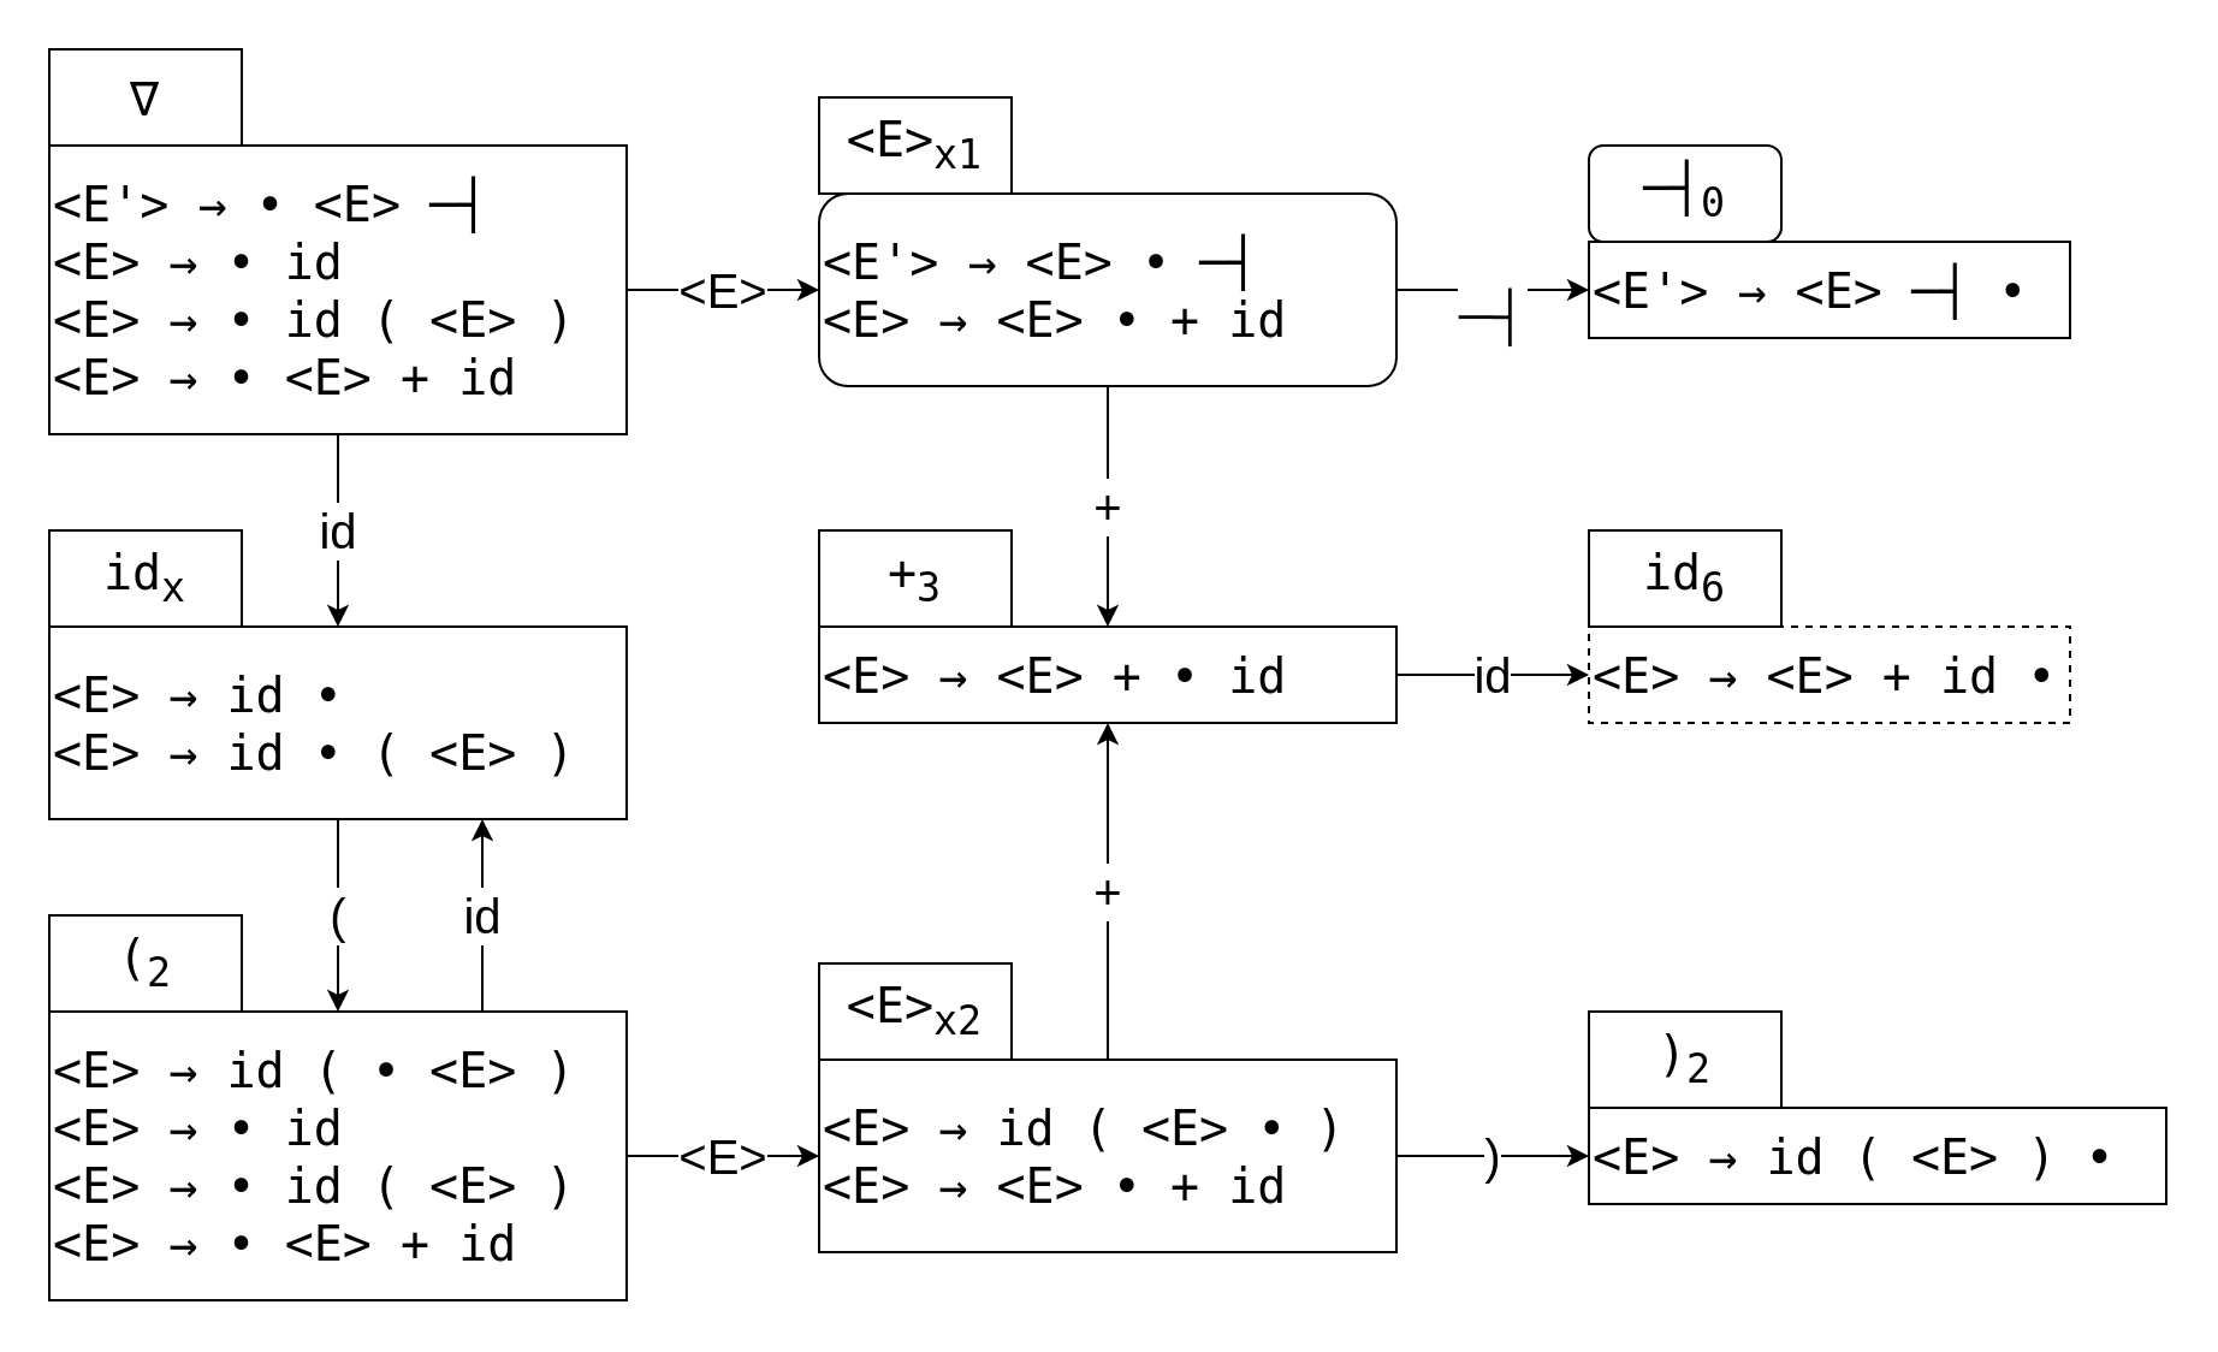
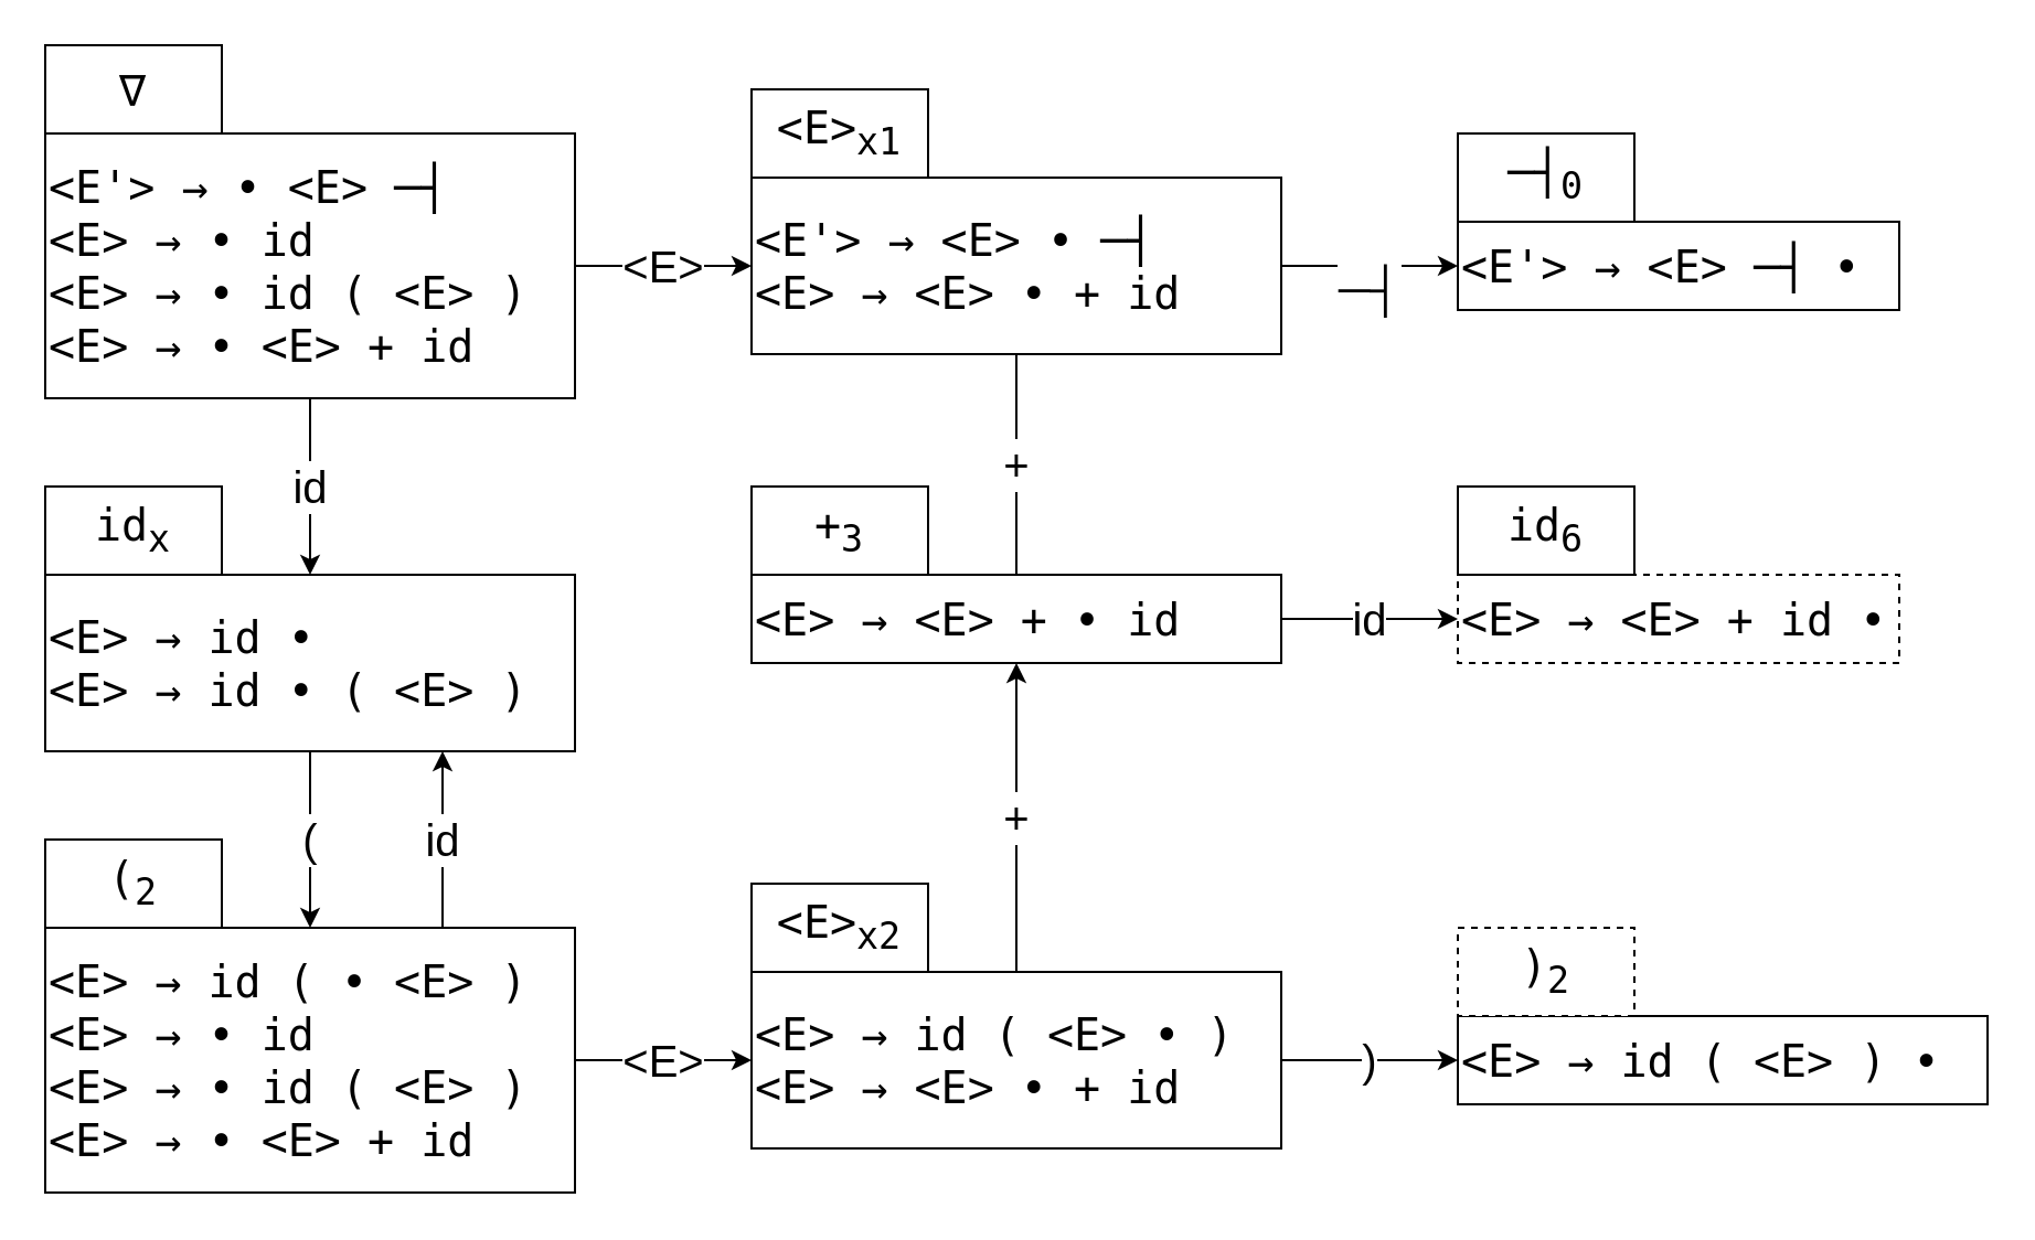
- <mxCell id="11" value="&lt;pre&gt;&lt;pre style=&quot;text-align: left ; font-size: 20px&quot;&gt;─┤&lt;sub&gt;0&lt;/sub&gt;&lt;/pre&gt;&lt;/pre&gt;" style="whiteSpace=wrap;html=1;rounded=1;" vertex="1" parent="1"><mxGeometry x="660" y="60" width="80" height="40" as="geometry" /></mxCell>
+ <mxCell id="11" value="&lt;pre&gt;&lt;pre style=&quot;text-align: left ; font-size: 20px&quot;&gt;─┤&lt;sub&gt;0&lt;/sub&gt;&lt;/pre&gt;&lt;/pre&gt;" style="rounded=0;whiteSpace=wrap;html=1;" vertex="1" parent="1"><mxGeometry x="660" y="60" width="80" height="40" as="geometry" /></mxCell>
- <mxCell id="8" value="&lt;pre style=&quot;font-size: 20px&quot;&gt;&amp;lt;E'&amp;gt; → &amp;lt;E&amp;gt; • ─┤&lt;br&gt;&amp;lt;E&amp;gt; → &amp;lt;E&amp;gt; • + id&lt;/pre&gt;" style="whiteSpace=wrap;html=1;align=left;rounded=1;" vertex="1" parent="1"><mxGeometry x="340" y="80" width="240" height="80" as="geometry" /></mxCell>
+ <mxCell id="8" value="&lt;pre style=&quot;font-size: 20px&quot;&gt;&amp;lt;E'&amp;gt; → &amp;lt;E&amp;gt; • ─┤&lt;br&gt;&amp;lt;E&amp;gt; → &amp;lt;E&amp;gt; • + id&lt;/pre&gt;" style="rounded=0;whiteSpace=wrap;html=1;align=left;" vertex="1" parent="1"><mxGeometry x="340" y="80" width="240" height="80" as="geometry" /></mxCell>
- <mxCell id="7" value="+" style="edgeStyle=none;html=1;entryX=0.5;entryY=0;entryDx=0;entryDy=0;fontSize=20;" edge="1" parent="1" source="8" target="24"><mxGeometry relative="1" as="geometry" /></mxCell>
+ <mxCell id="7" value="+" style="edgeStyle=none;html=1;entryX=0.5;entryY=0;entryDx=0;entryDy=0;fontSize=20;endArrow=none;" edge="1" parent="1" source="8" target="24"><mxGeometry relative="1" as="geometry" /></mxCell>
- <mxCell id="29" value="&lt;pre&gt;&lt;font style=&quot;font-size: 20px&quot;&gt;)&lt;sub&gt;2&lt;/sub&gt;&lt;/font&gt;&lt;/pre&gt;" style="rounded=0;whiteSpace=wrap;html=1;" vertex="1" parent="1"><mxGeometry x="660" y="420" width="80" height="40" as="geometry" /></mxCell>
+ <mxCell id="29" value="&lt;pre&gt;&lt;font style=&quot;font-size: 20px&quot;&gt;)&lt;sub&gt;2&lt;/sub&gt;&lt;/font&gt;&lt;/pre&gt;" style="rounded=0;whiteSpace=wrap;html=1;dashed=1;" vertex="1" parent="1"><mxGeometry x="660" y="420" width="80" height="40" as="geometry" /></mxCell>
